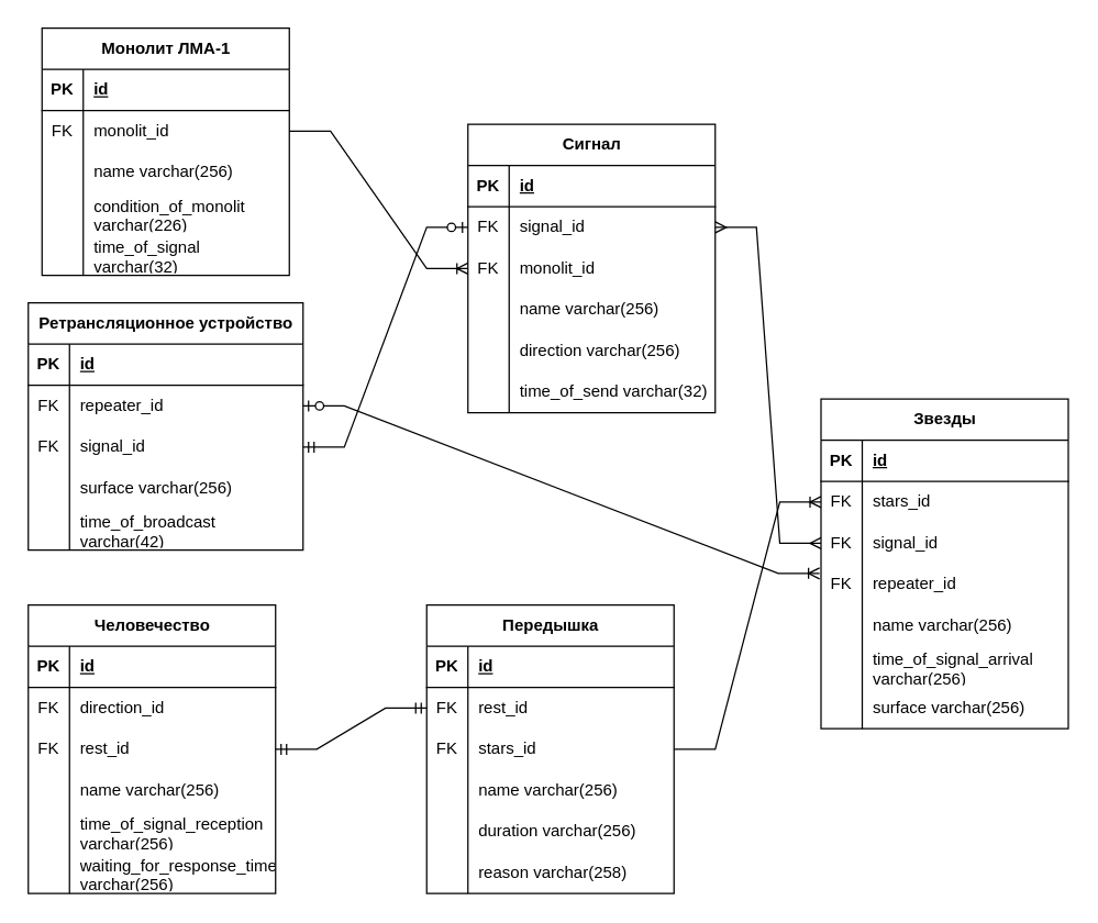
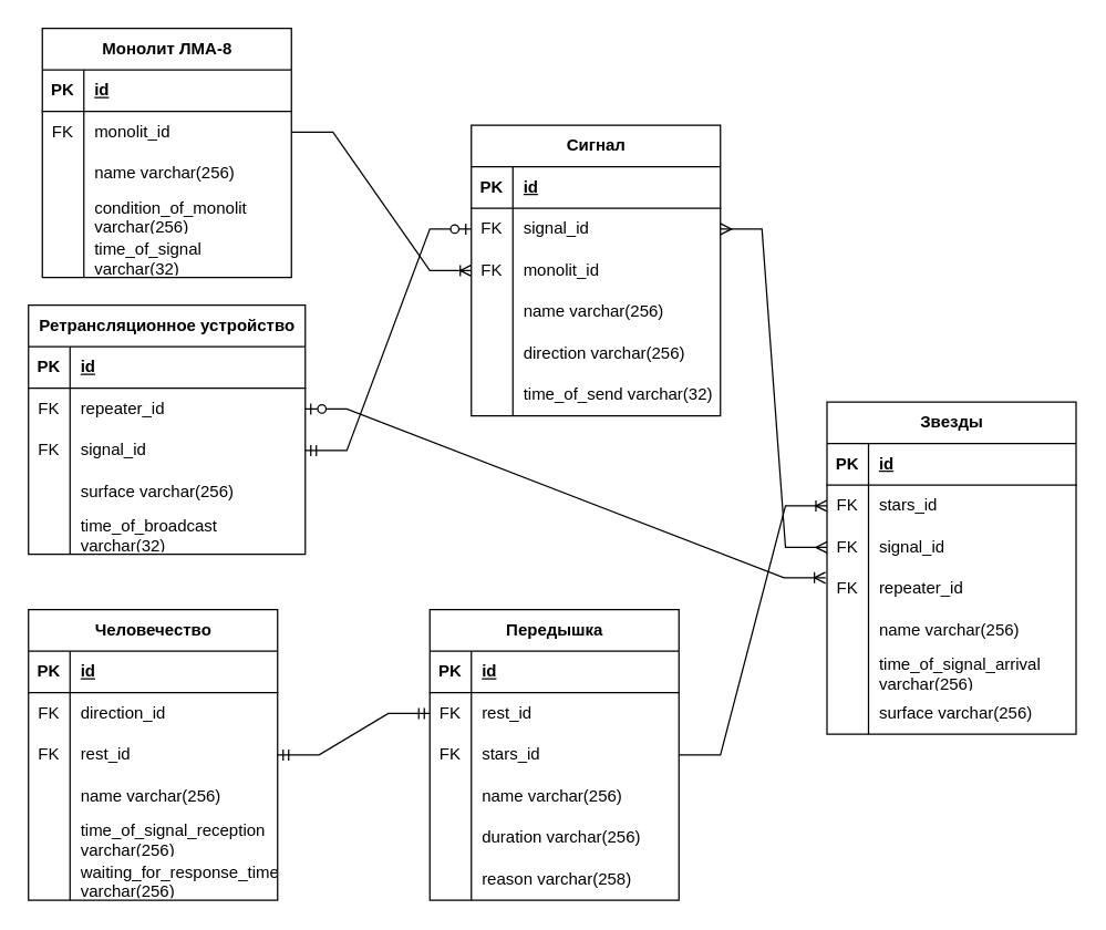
- <mxCell id="2" value="Монолит ЛМА-1" style="shape=table;startSize=30;container=1;collapsible=1;childLayout=tableLayout;fixedRows=1;rowLines=0;fontStyle=1;align=center;resizeLast=1;html=1;" vertex="1" parent="1"><mxGeometry x="30" y="20" width="180" height="180" as="geometry" /></mxCell>
+ <mxCell id="2" value="Монолит ЛМА-8" style="shape=table;startSize=30;container=1;collapsible=1;childLayout=tableLayout;fixedRows=1;rowLines=0;fontStyle=1;align=center;resizeLast=1;html=1;" vertex="1" parent="1"><mxGeometry x="30" y="20" width="180" height="180" as="geometry" /></mxCell>
- <mxCell id="14" value="condition_of_monolit varchar(226)" style="shape=partialRectangle;connectable=0;fillColor=none;top=0;left=0;bottom=0;right=0;align=left;spacingLeft=6;overflow=hidden;whiteSpace=wrap;html=1;" vertex="1" parent="12"><mxGeometry x="30" width="150" height="30" as="geometry"><mxRectangle width="150" height="30" as="alternateBounds" /></mxGeometry></mxCell>
+ <mxCell id="14" value="condition_of_monolit varchar(256)" style="shape=partialRectangle;connectable=0;fillColor=none;top=0;left=0;bottom=0;right=0;align=left;spacingLeft=6;overflow=hidden;whiteSpace=wrap;html=1;" vertex="1" parent="12"><mxGeometry x="30" width="150" height="30" as="geometry"><mxRectangle width="150" height="30" as="alternateBounds" /></mxGeometry></mxCell>
- <mxCell id="52" value="time_of_broadcast varchar(42)" style="shape=partialRectangle;connectable=0;fillColor=none;top=0;left=0;bottom=0;right=0;align=left;spacingLeft=6;fontStyle=0;overflow=hidden;whiteSpace=wrap;html=1;" vertex="1" parent="50"><mxGeometry x="30" width="170" height="30" as="geometry"><mxRectangle width="170" height="30" as="alternateBounds" /></mxGeometry></mxCell>
+ <mxCell id="52" value="time_of_broadcast varchar(32)" style="shape=partialRectangle;connectable=0;fillColor=none;top=0;left=0;bottom=0;right=0;align=left;spacingLeft=6;fontStyle=0;overflow=hidden;whiteSpace=wrap;html=1;" vertex="1" parent="50"><mxGeometry x="30" width="170" height="30" as="geometry"><mxRectangle width="170" height="30" as="alternateBounds" /></mxGeometry></mxCell>
